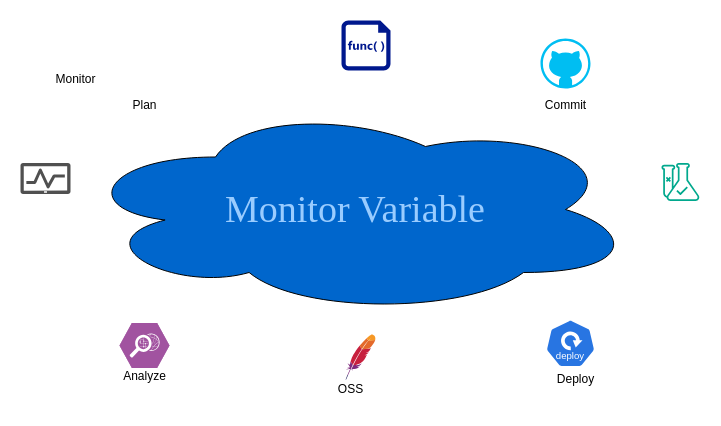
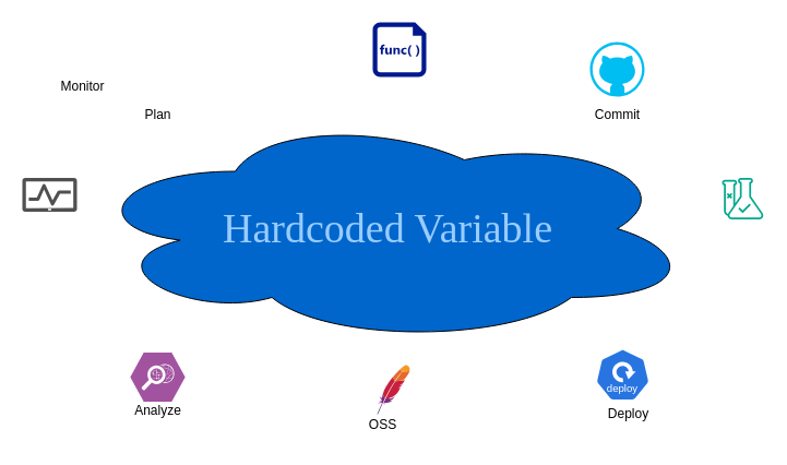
- <mxCell id="2" value="&lt;font color=&quot;#99ccff&quot; style=&quot;font-size: 38px;&quot; face=&quot;Tahoma&quot;&gt;Monitor Variable&lt;/font&gt;" style="ellipse;shape=cloud;whiteSpace=wrap;html=1;labelBackgroundColor=#0066CC;fillColor=#0066CC;" vertex="1" parent="1"><mxGeometry x="75" y="104" width="560" height="210" as="geometry" /></mxCell>
+ <mxCell id="2" value="&lt;font color=&quot;#99ccff&quot; style=&quot;font-size: 38px;&quot; face=&quot;Tahoma&quot;&gt;Hardcoded Variable&lt;/font&gt;" style="ellipse;shape=cloud;whiteSpace=wrap;html=1;labelBackgroundColor=#0066CC;fillColor=#0066CC;" vertex="1" parent="1"><mxGeometry x="75" y="104" width="560" height="210" as="geometry" /></mxCell>
